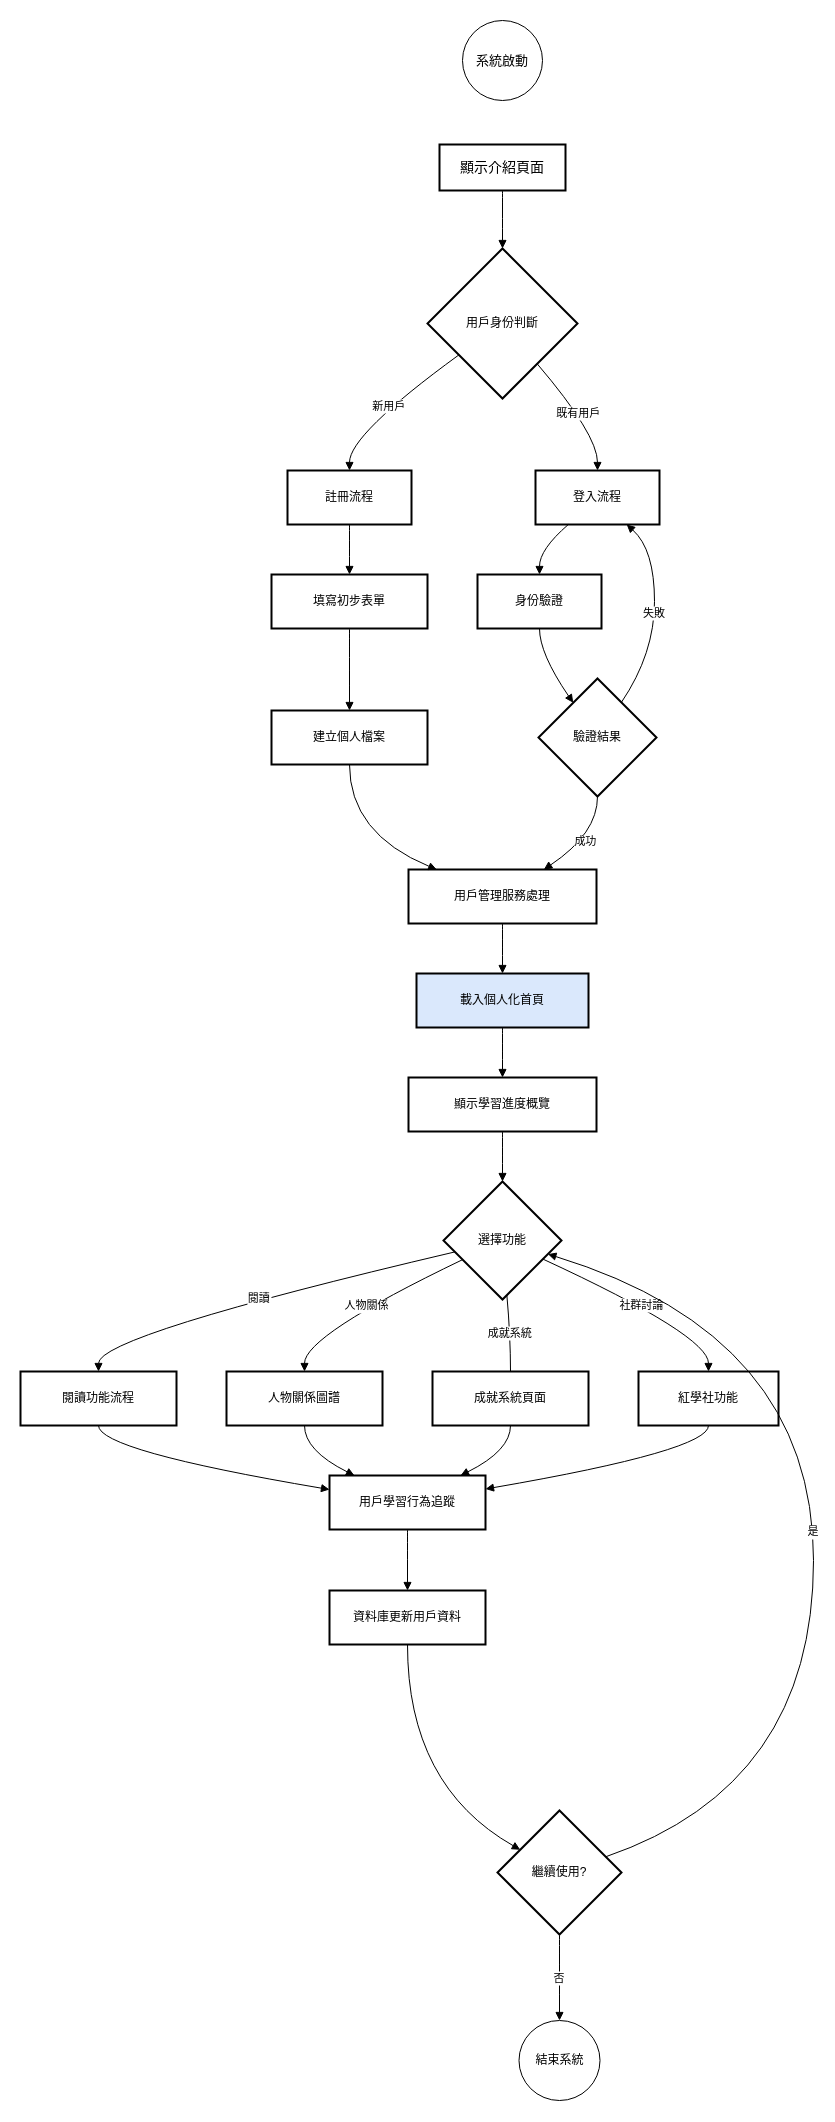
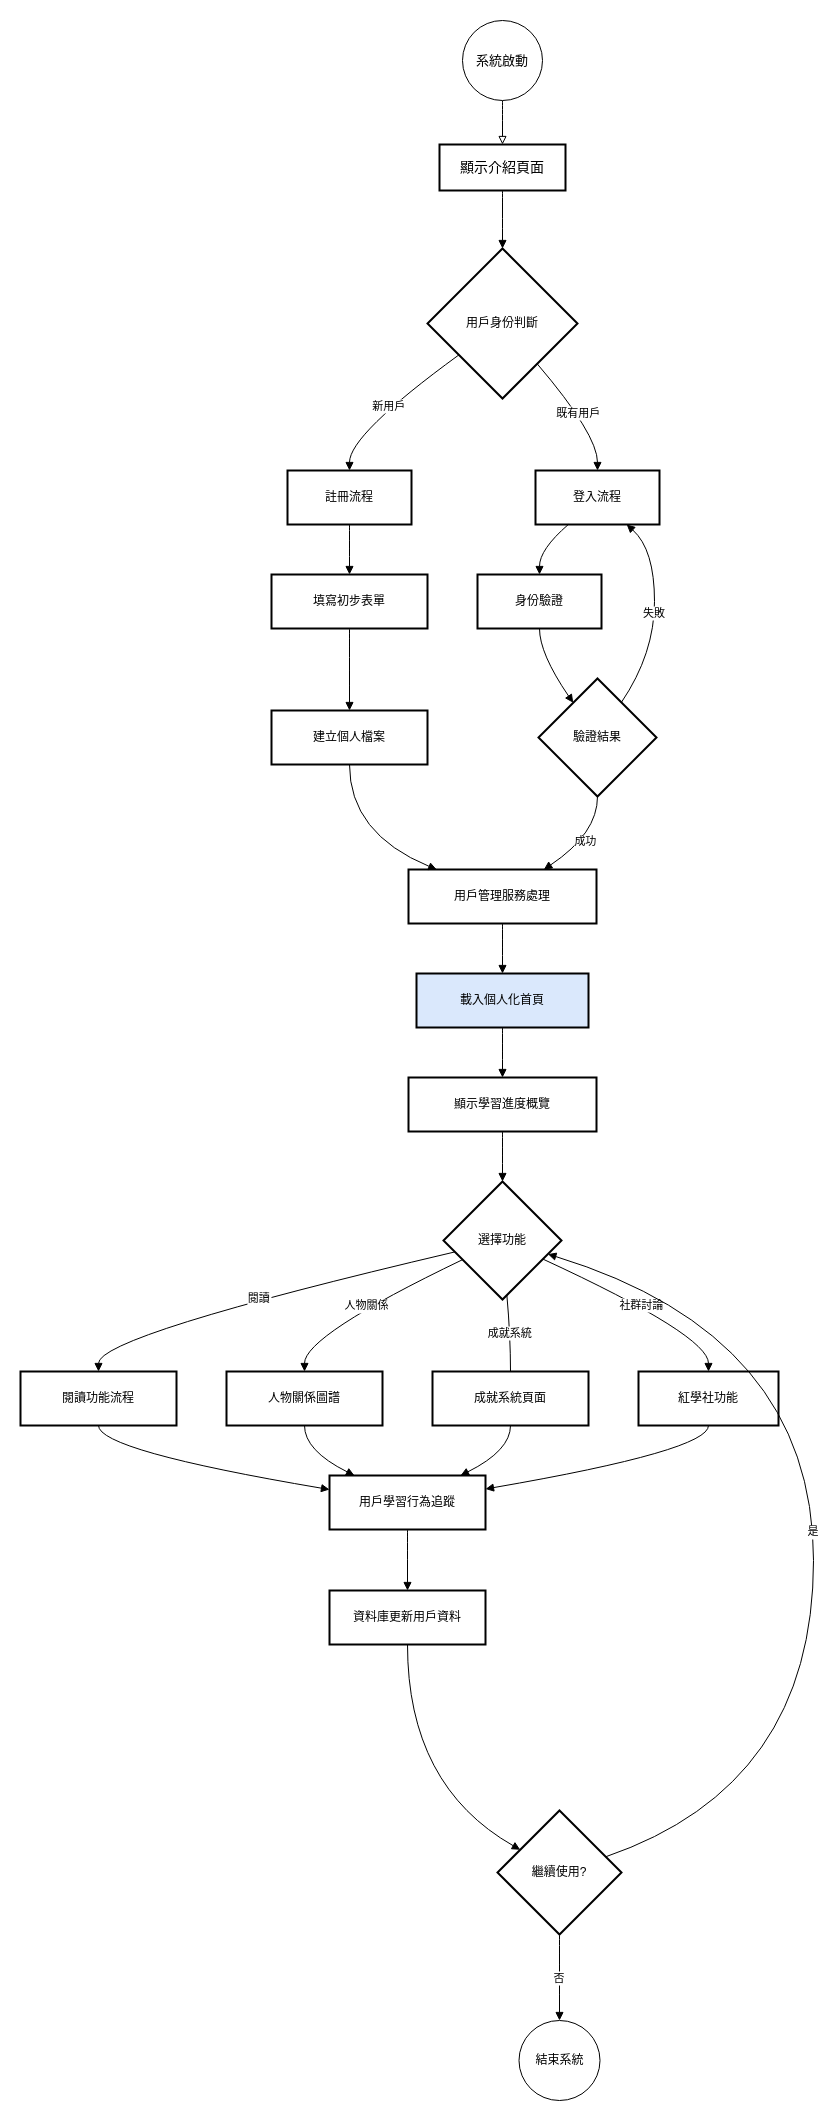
+ <mxCell id="21" value="" style="curved=1;startArrow=none;endArrow=block;exitX=0.5;exitY=1;entryX=0.5;entryY=0;rounded=0;exitDx=0;exitDy=0;endFill=0;" edge="1" parent="1" source="48" target="2"><mxGeometry relative="1" as="geometry"><Array as="points" /><mxPoint x="502" y="94" as="sourcePoint" /></mxGeometry></mxCell>
